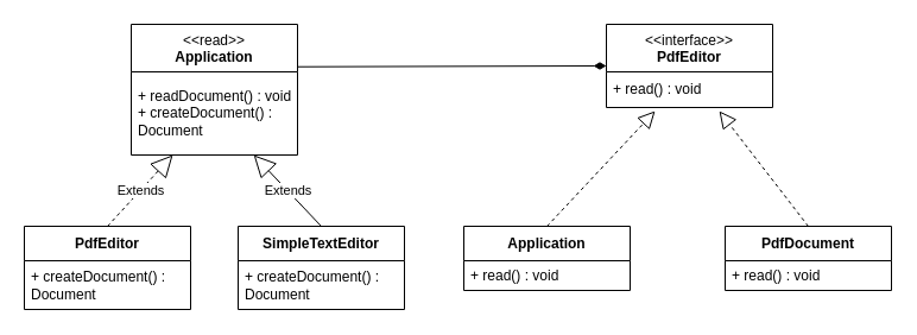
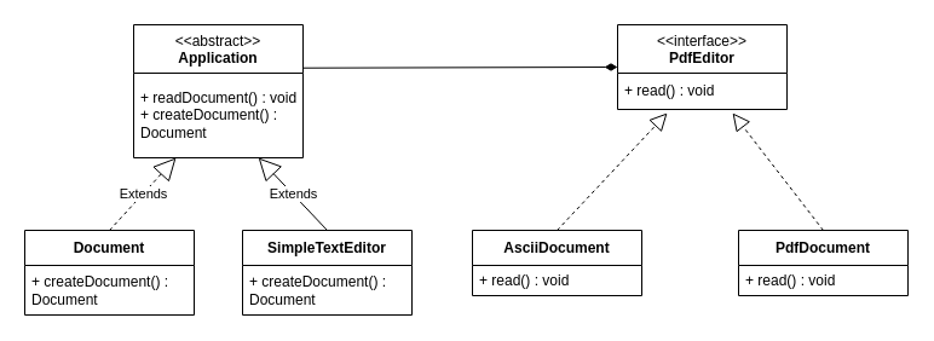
- <mxCell id="2" value="&amp;lt;&amp;lt;read&amp;gt;&amp;gt;&lt;br&gt;&lt;b&gt;Application&lt;/b&gt;" style="swimlane;fontStyle=0;align=center;verticalAlign=top;childLayout=stackLayout;horizontal=1;startSize=40;horizontalStack=0;resizeParent=1;resizeParentMax=0;resizeLast=0;collapsible=0;marginBottom=0;html=1;whiteSpace=wrap;" vertex="1" parent="1"><mxGeometry x="110" y="20" width="140" height="110" as="geometry" /></mxCell>
+ <mxCell id="2" value="&amp;lt;&amp;lt;abstract&amp;gt;&amp;gt;&lt;br&gt;&lt;b&gt;Application&lt;/b&gt;" style="swimlane;fontStyle=0;align=center;verticalAlign=top;childLayout=stackLayout;horizontal=1;startSize=40;horizontalStack=0;resizeParent=1;resizeParentMax=0;resizeLast=0;collapsible=0;marginBottom=0;html=1;whiteSpace=wrap;" vertex="1" parent="1"><mxGeometry x="110" y="20" width="140" height="110" as="geometry" /></mxCell>
- <mxCell id="10" value="PdfEditor" style="swimlane;fontStyle=1;align=center;verticalAlign=middle;childLayout=stackLayout;horizontal=1;startSize=29;horizontalStack=0;resizeParent=1;resizeParentMax=0;resizeLast=0;collapsible=0;marginBottom=0;html=1;whiteSpace=wrap;" vertex="1" parent="1"><mxGeometry x="20" y="190" width="140" height="70" as="geometry" /></mxCell>
+ <mxCell id="10" value="Document" style="swimlane;fontStyle=1;align=center;verticalAlign=middle;childLayout=stackLayout;horizontal=1;startSize=29;horizontalStack=0;resizeParent=1;resizeParentMax=0;resizeLast=0;collapsible=0;marginBottom=0;html=1;whiteSpace=wrap;" vertex="1" parent="1"><mxGeometry x="20" y="190" width="140" height="70" as="geometry" /></mxCell>
- <mxCell id="6" value="Application" style="swimlane;fontStyle=1;align=center;verticalAlign=middle;childLayout=stackLayout;horizontal=1;startSize=29;horizontalStack=0;resizeParent=1;resizeParentMax=0;resizeLast=0;collapsible=0;marginBottom=0;html=1;whiteSpace=wrap;" vertex="1" parent="1"><mxGeometry x="390" y="190" width="140" height="54" as="geometry" /></mxCell>
+ <mxCell id="6" value="AsciiDocument" style="swimlane;fontStyle=1;align=center;verticalAlign=middle;childLayout=stackLayout;horizontal=1;startSize=29;horizontalStack=0;resizeParent=1;resizeParentMax=0;resizeLast=0;collapsible=0;marginBottom=0;html=1;whiteSpace=wrap;" vertex="1" parent="1"><mxGeometry x="390" y="190" width="140" height="54" as="geometry" /></mxCell>
